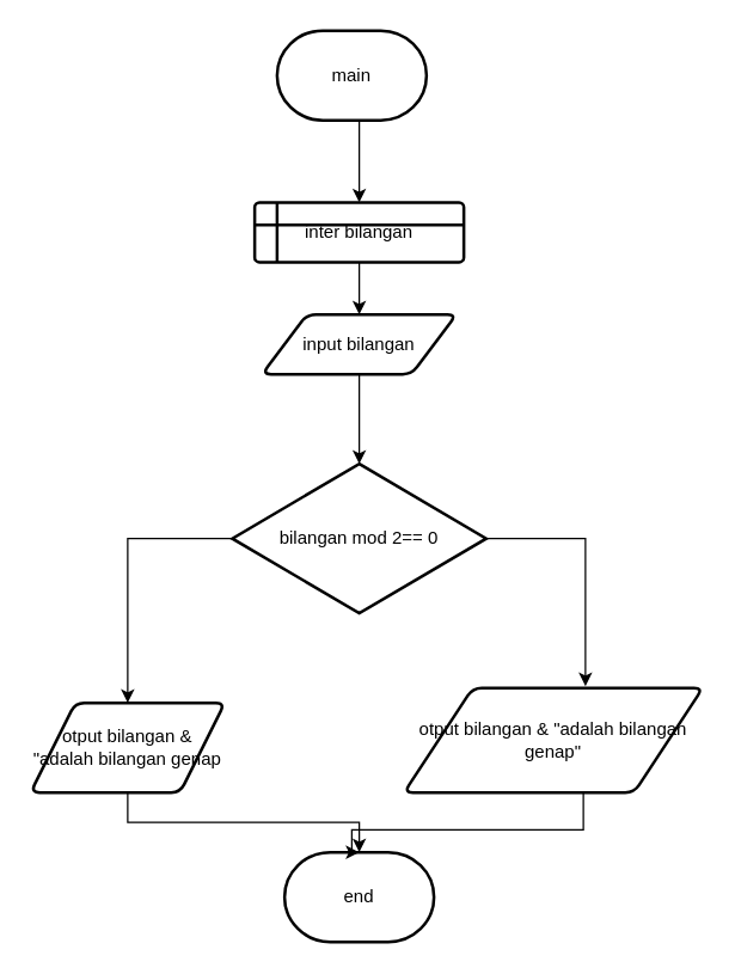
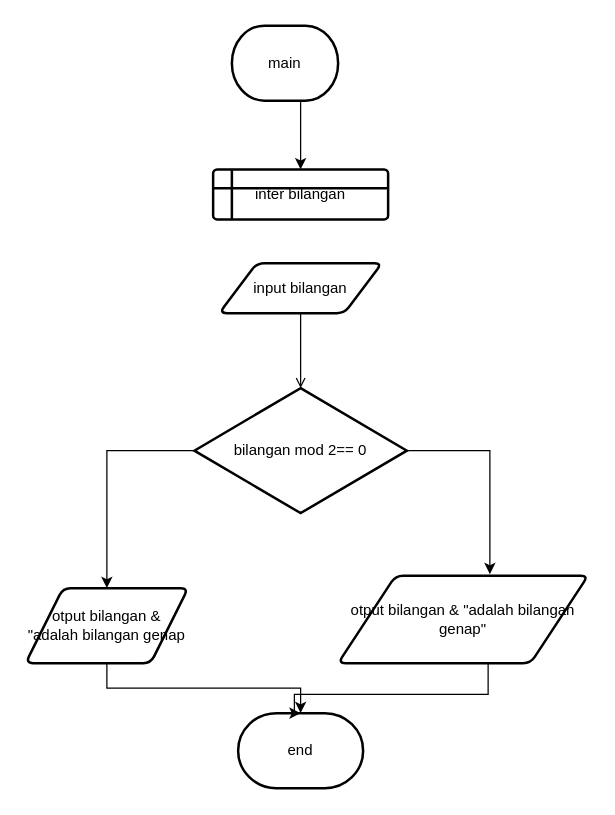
- <mxCell id="3" value="main" style="strokeWidth=2;html=1;shape=mxgraph.flowchart.terminator;whiteSpace=wrap;" vertex="1" parent="1"><mxGeometry x="185" y="20" width="100" height="60" as="geometry" /></mxCell>
+ <mxCell id="3" value="main" style="strokeWidth=2;html=1;shape=mxgraph.flowchart.terminator;whiteSpace=wrap;" vertex="1" parent="1"><mxGeometry x="185" y="20" width="85" height="60" as="geometry" /></mxCell>
- <mxCell id="4" style="edgeStyle=orthogonalEdgeStyle;rounded=0;orthogonalLoop=1;jettySize=auto;html=1;exitX=0.5;exitY=1;exitDx=0;exitDy=0;entryX=0.5;entryY=0;entryDx=0;entryDy=0;" edge="1" parent="1" source="5" target="6"><mxGeometry relative="1" as="geometry" /></mxCell>
- <mxCell id="12" style="edgeStyle=orthogonalEdgeStyle;rounded=0;orthogonalLoop=1;jettySize=auto;html=1;exitX=0.5;exitY=1;exitDx=0;exitDy=0;entryX=0.5;entryY=0;entryDx=0;entryDy=0;entryPerimeter=0;" edge="1" parent="1" source="6" target="8"><mxGeometry relative="1" as="geometry" /></mxCell>
+ <mxCell id="12" style="edgeStyle=orthogonalEdgeStyle;rounded=0;orthogonalLoop=1;jettySize=auto;html=1;exitX=0.5;exitY=1;exitDx=0;exitDy=0;entryX=0.5;entryY=0;entryDx=0;entryDy=0;entryPerimeter=0;endArrow=open;" edge="1" parent="1" source="6" target="8"><mxGeometry relative="1" as="geometry" /></mxCell>
